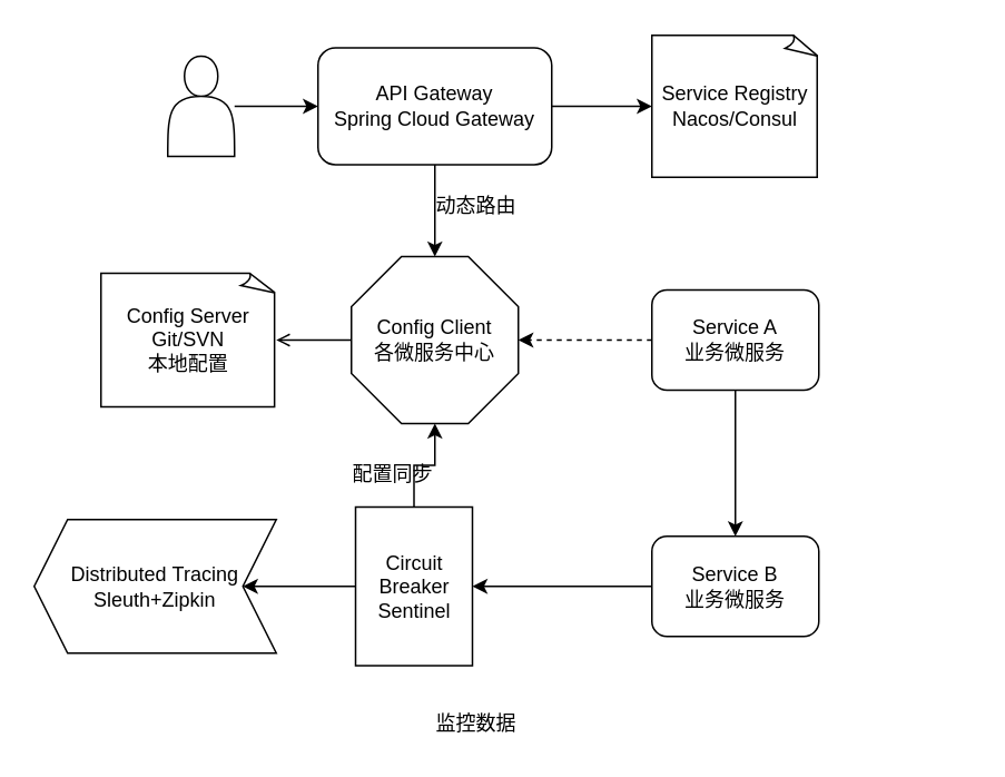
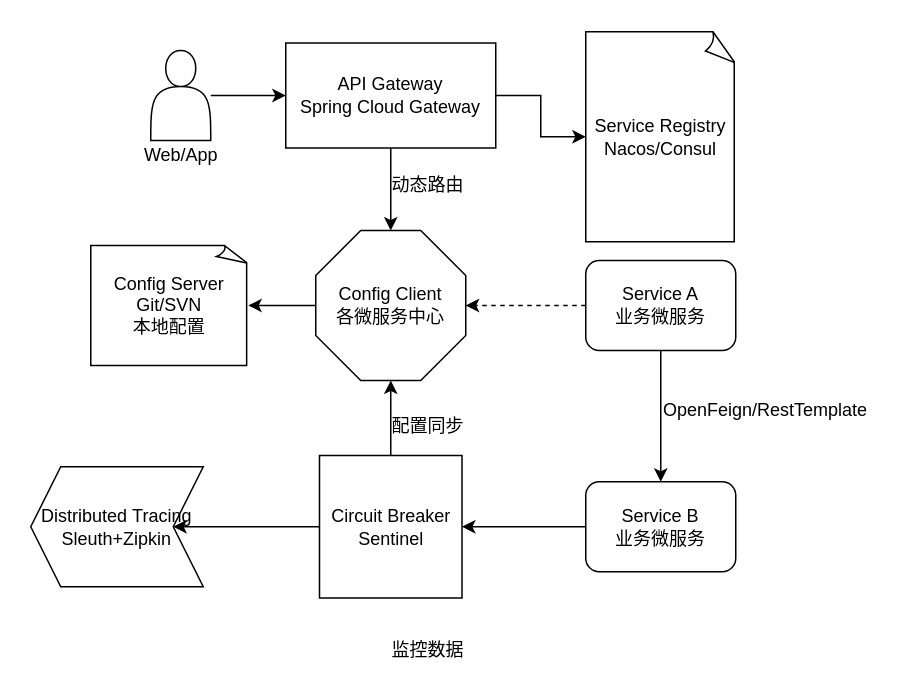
- <mxCell id="5" value="API Gateway&lt;br&gt;Spring Cloud&amp;nbsp;Gateway" style="rounded=1;whiteSpace=wrap;html=1;" vertex="1" parent="1"><mxGeometry x="190" y="28" width="140" height="70" as="geometry" /></mxCell>
+ <mxCell id="5" value="API Gateway&lt;br&gt;Spring Cloud&amp;nbsp;Gateway" style="whiteSpace=wrap;html=1;rounded=0;" vertex="1" parent="1"><mxGeometry x="190" y="28" width="140" height="70" as="geometry" /></mxCell>
- <mxCell id="6" value="Service Registry&lt;div&gt;Nacos/Consul&lt;br&gt;&lt;/div&gt;" style="whiteSpace=wrap;html=1;shape=mxgraph.basic.document" vertex="1" parent="1"><mxGeometry x="390" y="20.5" width="100" height="85" as="geometry" /></mxCell>
+ <mxCell id="6" value="Service Registry&lt;div&gt;Nacos/Consul&lt;br&gt;&lt;/div&gt;" style="whiteSpace=wrap;html=1;shape=mxgraph.basic.document" vertex="1" parent="1"><mxGeometry x="390" y="20.5" width="100" height="140" as="geometry" /></mxCell>
+ <mxCell id="4" value="Web/App" style="text;strokeColor=none;align=center;fillColor=none;html=1;verticalAlign=middle;whiteSpace=wrap;rounded=0;" vertex="1" parent="1"><mxGeometry x="92.5" y="93" width="55" height="20" as="geometry" /></mxCell>
- <mxCell id="7" style="edgeStyle=orthogonalEdgeStyle;rounded=0;orthogonalLoop=1;jettySize=auto;html=1;endArrow=open;" edge="1" parent="1" source="8" target="14"><mxGeometry relative="1" as="geometry" /></mxCell>
+ <mxCell id="7" style="edgeStyle=orthogonalEdgeStyle;rounded=0;orthogonalLoop=1;jettySize=auto;html=1;" edge="1" parent="1" source="8" target="14"><mxGeometry relative="1" as="geometry" /></mxCell>
+ <mxCell id="20" value="OpenFeign/RestTemplate" style="text;strokeColor=none;align=center;fillColor=none;html=1;verticalAlign=middle;whiteSpace=wrap;rounded=0;" vertex="1" parent="1"><mxGeometry x="440" y="263" width="140" height="20" as="geometry" /></mxCell>
- <mxCell id="22" value="配置同步" style="text;strokeColor=none;align=center;fillColor=none;html=1;verticalAlign=middle;whiteSpace=wrap;rounded=0;" vertex="1" parent="1"><mxGeometry x="210" y="273" width="50" height="22.5" as="geometry" /></mxCell>
+ <mxCell id="22" value="配置同步" style="text;strokeColor=none;align=center;fillColor=none;html=1;verticalAlign=middle;whiteSpace=wrap;rounded=0;" vertex="1" parent="1"><mxGeometry x="260" y="273" width="50" height="22.5" as="geometry" /></mxCell>
- <mxCell id="23" value="Distributed&amp;nbsp;Tracing&lt;br&gt;Sleuth+Zipkin" style="shape=step;perimeter=stepPerimeter;whiteSpace=wrap;html=1;fixedSize=1;direction=west;" vertex="1" parent="1"><mxGeometry x="20" y="310.5" width="145" height="80" as="geometry" /></mxCell>
+ <mxCell id="23" value="Distributed&amp;nbsp;Tracing&lt;br&gt;Sleuth+Zipkin" style="shape=step;perimeter=stepPerimeter;whiteSpace=wrap;html=1;fixedSize=1;direction=west;" vertex="1" parent="1"><mxGeometry x="20" y="310.5" width="115" height="80" as="geometry" /></mxCell>
- <mxCell id="17" value="Circuit Breaker&lt;div&gt;Sentinel&lt;br&gt;&lt;/div&gt;" style="whiteSpace=wrap;html=1;aspect=fixed;" vertex="1" parent="1"><mxGeometry x="212.5" y="303" width="70" height="95" as="geometry" /></mxCell>
+ <mxCell id="17" value="Circuit Breaker&lt;div&gt;Sentinel&lt;br&gt;&lt;/div&gt;" style="whiteSpace=wrap;html=1;aspect=fixed;" vertex="1" parent="1"><mxGeometry x="212.5" y="303" width="95" height="95" as="geometry" /></mxCell>
